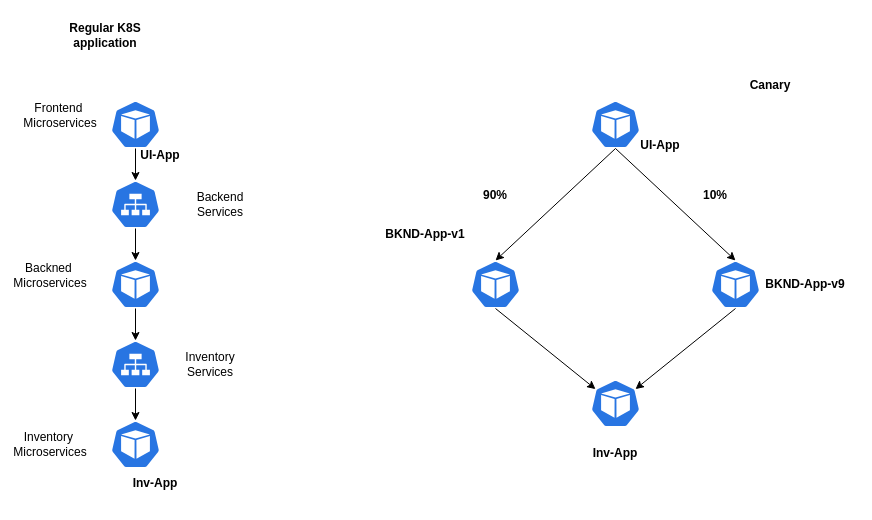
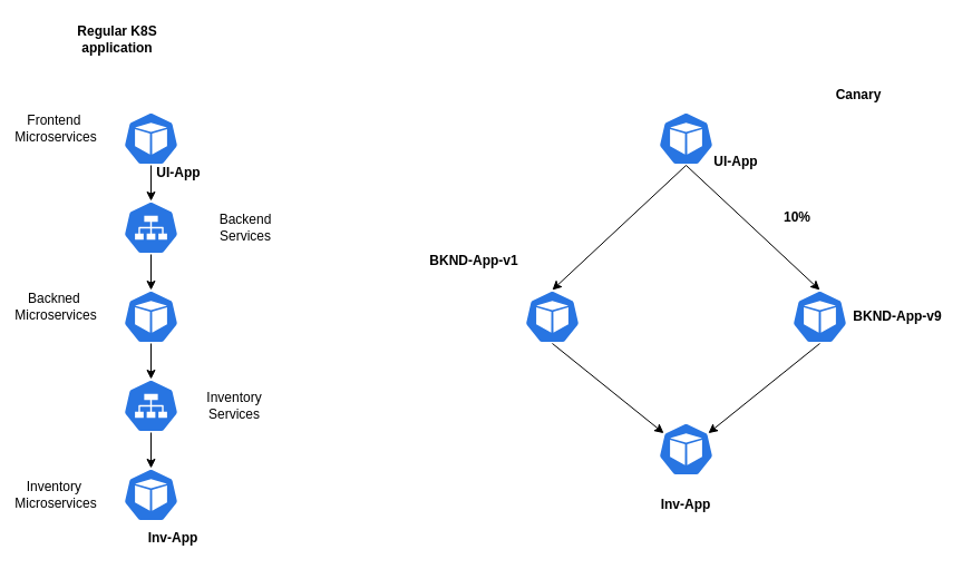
- <mxCell id="7" value="Frontend&amp;nbsp;&lt;div&gt;Microservices&lt;/div&gt;" style="text;strokeColor=none;align=center;fillColor=none;html=1;verticalAlign=middle;whiteSpace=wrap;rounded=0;" vertex="1" parent="1"><mxGeometry x="30" y="100" width="60" height="30" as="geometry" /></mxCell>
+ <mxCell id="7" value="Frontend&amp;nbsp;&lt;div&gt;Microservices&lt;/div&gt;" style="text;strokeColor=none;align=center;fillColor=none;html=1;verticalAlign=middle;whiteSpace=wrap;rounded=0;" vertex="1" parent="1"><mxGeometry x="20" y="100" width="60" height="30" as="geometry" /></mxCell>
- <mxCell id="30" value="&lt;b&gt;90%&lt;/b&gt;" style="text;strokeColor=none;align=center;fillColor=none;html=1;verticalAlign=middle;whiteSpace=wrap;rounded=0;" vertex="1" parent="1"><mxGeometry x="450" y="180" width="90" height="30" as="geometry" /></mxCell>
